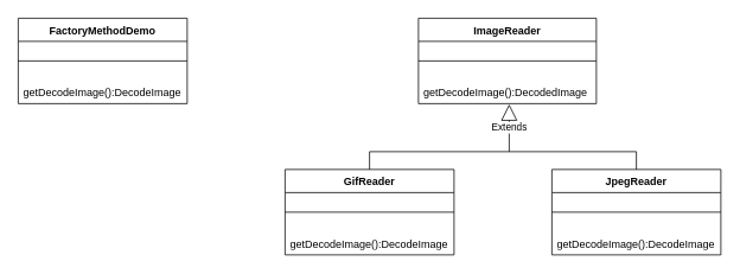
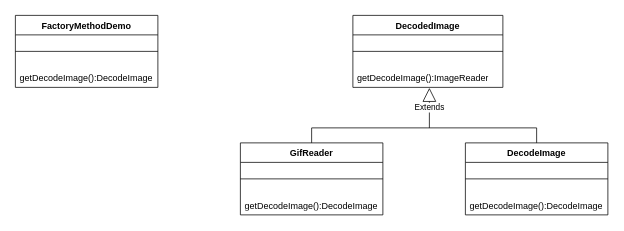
- <mxCell id="2" value="&lt;div&gt;ImageReader&lt;/div&gt;" style="swimlane;fontStyle=1;align=center;verticalAlign=top;childLayout=stackLayout;horizontal=1;startSize=26;horizontalStack=0;resizeParent=1;resizeParentMax=0;resizeLast=0;collapsible=1;marginBottom=0;whiteSpace=wrap;html=1;" vertex="1" parent="1"><mxGeometry x="470" y="20" width="200" height="96" as="geometry" /></mxCell>
+ <mxCell id="2" value="&lt;div&gt;DecodedImage&lt;/div&gt;" style="swimlane;fontStyle=1;align=center;verticalAlign=top;childLayout=stackLayout;horizontal=1;startSize=26;horizontalStack=0;resizeParent=1;resizeParentMax=0;resizeLast=0;collapsible=1;marginBottom=0;whiteSpace=wrap;html=1;" vertex="1" parent="1"><mxGeometry x="470" y="20" width="200" height="96" as="geometry" /></mxCell>
- <mxCell id="4" value="getDecodeImage():DecodedImage" style="text;strokeColor=none;fillColor=none;align=left;verticalAlign=top;spacingLeft=4;spacingRight=4;overflow=hidden;rotatable=0;points=[[0,0.5],[1,0.5]];portConstraint=eastwest;whiteSpace=wrap;html=1;" vertex="1" parent="2"><mxGeometry y="70" width="200" height="26" as="geometry" /></mxCell>
+ <mxCell id="4" value="getDecodeImage():ImageReader" style="text;strokeColor=none;fillColor=none;align=left;verticalAlign=top;spacingLeft=4;spacingRight=4;overflow=hidden;rotatable=0;points=[[0,0.5],[1,0.5]];portConstraint=eastwest;whiteSpace=wrap;html=1;" vertex="1" parent="2"><mxGeometry y="70" width="200" height="26" as="geometry" /></mxCell>
- <mxCell id="5" value="&lt;div&gt;JpegReader&lt;/div&gt;" style="swimlane;fontStyle=1;align=center;verticalAlign=top;childLayout=stackLayout;horizontal=1;startSize=26;horizontalStack=0;resizeParent=1;resizeParentMax=0;resizeLast=0;collapsible=1;marginBottom=0;whiteSpace=wrap;html=1;" vertex="1" parent="1"><mxGeometry x="620" y="190" width="190" height="96" as="geometry" /></mxCell>
+ <mxCell id="5" value="&lt;div&gt;DecodeImage&lt;/div&gt;" style="swimlane;fontStyle=1;align=center;verticalAlign=top;childLayout=stackLayout;horizontal=1;startSize=26;horizontalStack=0;resizeParent=1;resizeParentMax=0;resizeLast=0;collapsible=1;marginBottom=0;whiteSpace=wrap;html=1;" vertex="1" parent="1"><mxGeometry x="620" y="190" width="190" height="96" as="geometry" /></mxCell>
